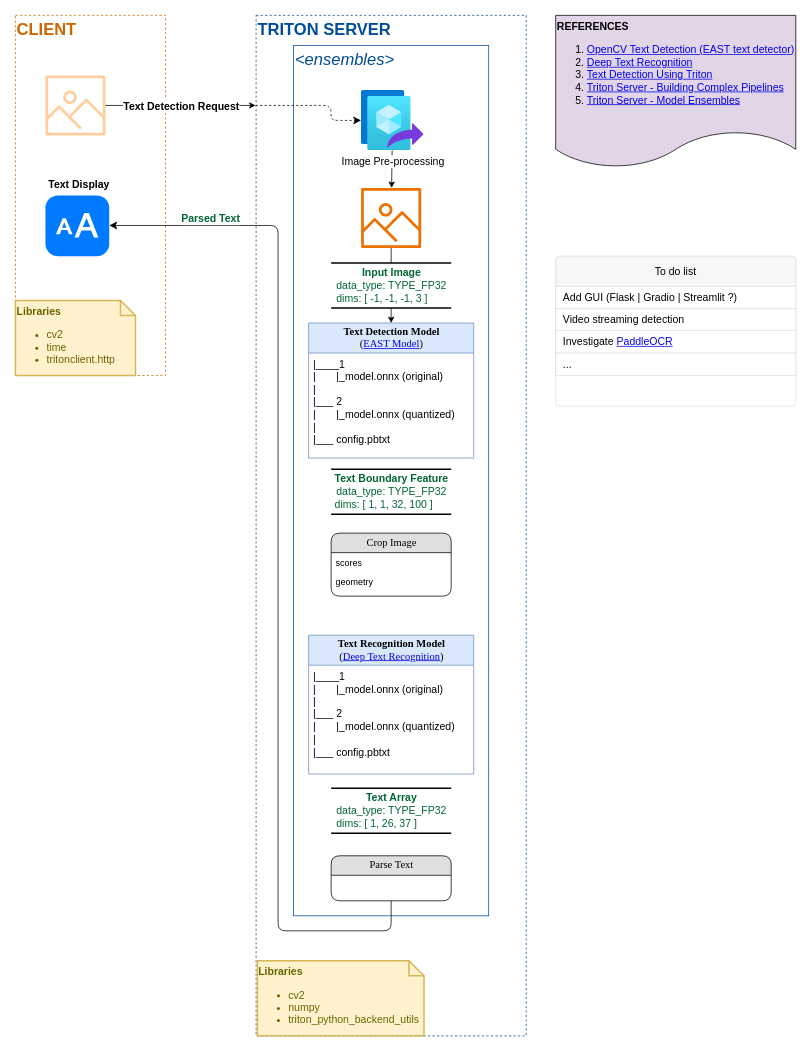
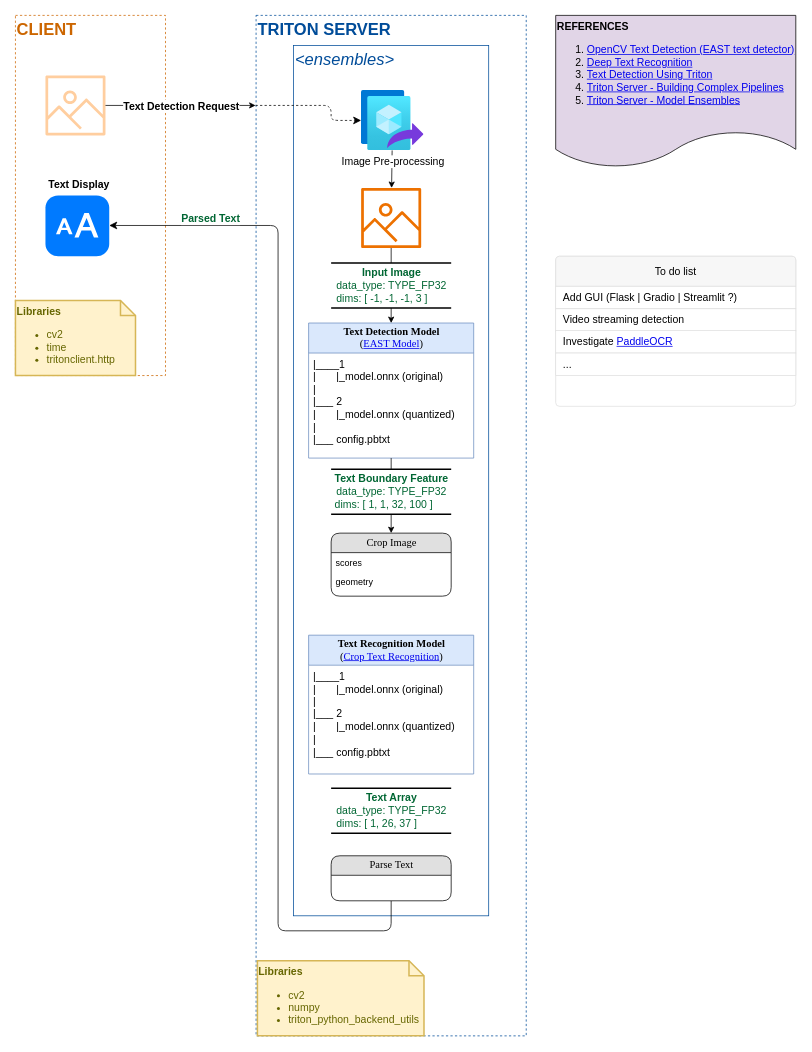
+ <mxCell id="18" value="" style="endArrow=classic;html=1;rounded=0;entryX=0.5;entryY=0;entryDx=0;entryDy=0;exitX=0.5;exitY=1;exitDx=0;exitDy=0;" edge="1" parent="1" source="5" target="23"><mxGeometry width="50" height="50" relative="1" as="geometry"><mxPoint x="210.72" y="860" as="sourcePoint" /><mxPoint x="260.72" y="810" as="targetPoint" /></mxGeometry></mxCell>
- <mxCell id="16" value="&lt;b&gt;Text Recognition Model&lt;br&gt;&lt;/b&gt;(&lt;a href=&quot;https://github.com/clovaai/deep-text-recognition-benchmark/blob/master/README.md&quot;&gt;Deep Text Recognition&lt;/a&gt;)" style="swimlane;html=1;fontStyle=0;childLayout=stackLayout;horizontal=1;startSize=40;fillColor=#dae8fc;horizontalStack=0;resizeParent=1;resizeLast=0;collapsible=1;marginBottom=0;swimlaneFillColor=#ffffff;align=center;rounded=0;shadow=0;comic=0;labelBackgroundColor=none;strokeWidth=1;fontFamily=Verdana;fontSize=14;swimlaneLine=1;glass=0;strokeColor=#6c8ebf;" vertex="1" parent="1"><mxGeometry x="410.72" y="846" width="220" height="185" as="geometry" /></mxCell>
+ <mxCell id="16" value="&lt;b&gt;Text Recognition Model&lt;br&gt;&lt;/b&gt;(&lt;a href=&quot;https://github.com/clovaai/deep-text-recognition-benchmark/blob/master/README.md&quot;&gt;Crop Text Recognition&lt;/a&gt;)" style="swimlane;html=1;fontStyle=0;childLayout=stackLayout;horizontal=1;startSize=40;fillColor=#dae8fc;horizontalStack=0;resizeParent=1;resizeLast=0;collapsible=1;marginBottom=0;swimlaneFillColor=#ffffff;align=center;rounded=0;shadow=0;comic=0;labelBackgroundColor=none;strokeWidth=1;fontFamily=Verdana;fontSize=14;swimlaneLine=1;glass=0;strokeColor=#6c8ebf;" vertex="1" parent="1"><mxGeometry x="410.72" y="846" width="220" height="185" as="geometry" /></mxCell>
